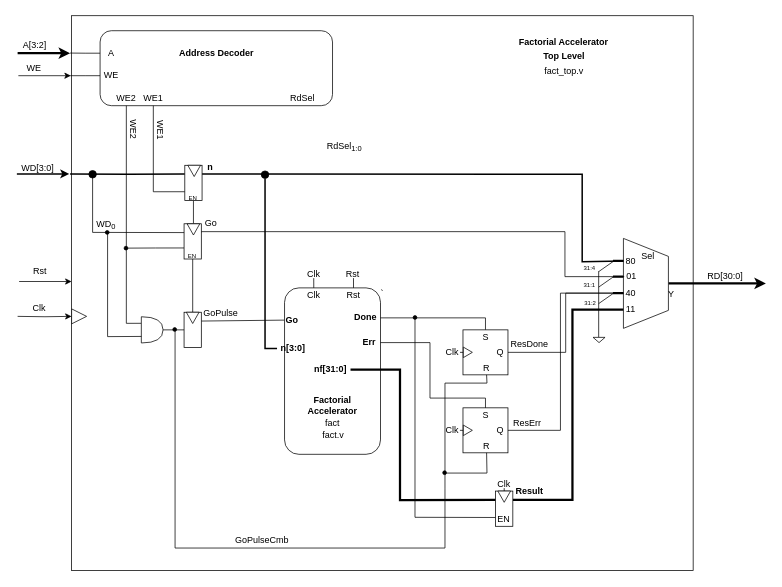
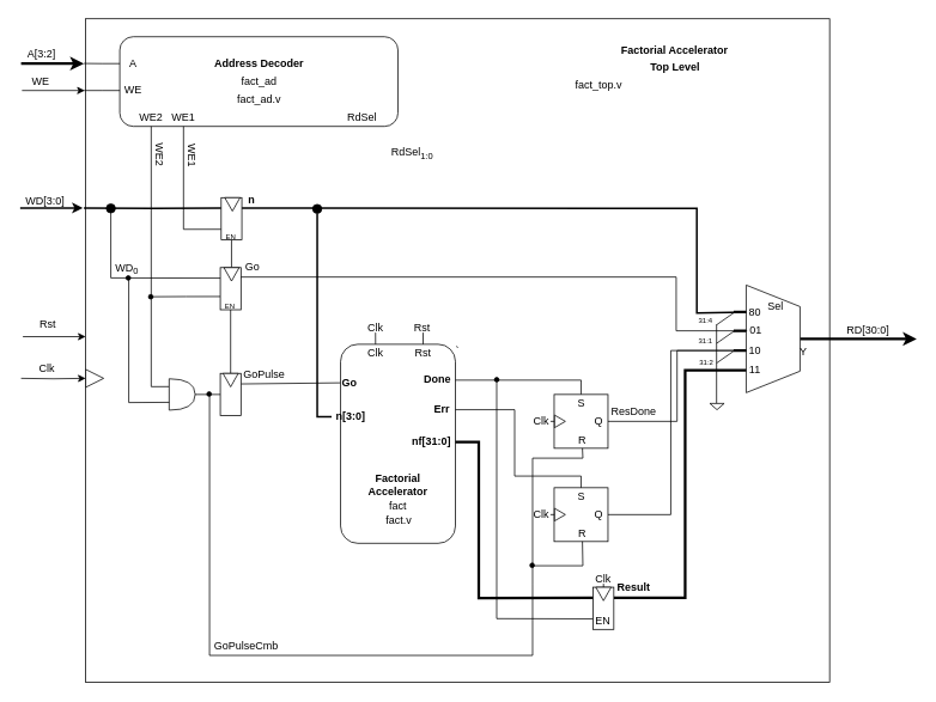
+ <mxCell id="7" value="fact_ad" style="text;html=1;strokeColor=none;fillColor=none;align=center;verticalAlign=middle;whiteSpace=wrap;rounded=0;" parent="1" vertex="1"><mxGeometry x="260.5" y="80" width="55" height="20" as="geometry" /></mxCell>
- <mxCell id="44" value="fact_top.v" style="text;html=1;strokeColor=none;fillColor=none;align=center;verticalAlign=middle;whiteSpace=wrap;rounded=0;" parent="1" vertex="1"><mxGeometry x="721.5" y="84" width="60" height="20" as="geometry" /></mxCell>
+ <mxCell id="44" value="fact_top.v" style="text;html=1;strokeColor=none;fillColor=none;align=center;verticalAlign=middle;whiteSpace=wrap;rounded=0;" parent="1" vertex="1"><mxGeometry x="636.5" y="84" width="60" height="20" as="geometry" /></mxCell>
+ <mxCell id="8" value="fact_ad.v" style="text;html=1;strokeColor=none;fillColor=none;align=center;verticalAlign=middle;whiteSpace=wrap;rounded=0;" parent="1" vertex="1"><mxGeometry x="260.5" y="100" width="55" height="20" as="geometry" /></mxCell>
- <mxCell id="105" value="RdSel&lt;sub&gt;1:0&lt;/sub&gt;" style="text;html=1;strokeColor=none;fillColor=none;align=center;verticalAlign=middle;whiteSpace=wrap;rounded=0;" parent="1" vertex="1"><mxGeometry x="436" y="185" width="46" height="20" as="geometry" /></mxCell>
+ <mxCell id="105" value="RdSel&lt;sub&gt;1:0&lt;/sub&gt;" style="text;html=1;strokeColor=none;fillColor=none;align=center;verticalAlign=middle;whiteSpace=wrap;rounded=0;" parent="1" vertex="1"><mxGeometry x="436" y="160" width="46" height="20" as="geometry" /></mxCell>
- <mxCell id="20" value="40" style="text;html=1;strokeColor=none;fillColor=none;align=center;verticalAlign=middle;whiteSpace=wrap;rounded=0;" parent="1" vertex="1"><mxGeometry x="831" y="380" width="20" height="20" as="geometry" /></mxCell>
+ <mxCell id="20" value="10" style="text;html=1;strokeColor=none;fillColor=none;align=center;verticalAlign=middle;whiteSpace=wrap;rounded=0;" parent="1" vertex="1"><mxGeometry x="831" y="380" width="20" height="20" as="geometry" /></mxCell>
- <mxCell id="65" value="&lt;b&gt;nf[31:0]&lt;/b&gt;" style="text;html=1;strokeColor=none;fillColor=none;align=center;verticalAlign=middle;whiteSpace=wrap;rounded=0;" parent="1" vertex="1"><mxGeometry x="414" y="482" width="53" height="20" as="geometry" /></mxCell>
+ <mxCell id="65" value="&lt;b&gt;nf[31:0]&lt;/b&gt;" style="text;html=1;strokeColor=none;fillColor=none;align=center;verticalAlign=middle;whiteSpace=wrap;rounded=0;" parent="1" vertex="1"><mxGeometry x="454" y="482" width="53" height="20" as="geometry" /></mxCell>
- <mxCell id="119" value="ResErr" style="text;html=1;strokeColor=none;fillColor=none;align=center;verticalAlign=middle;whiteSpace=wrap;rounded=0;" parent="1" vertex="1"><mxGeometry x="679.5" y="554" width="46" height="20" as="geometry" /></mxCell>
- <mxCell id="114" value="GoPulseCmb" style="text;html=1;strokeColor=none;fillColor=none;align=center;verticalAlign=middle;whiteSpace=wrap;rounded=0;" parent="1" vertex="1"><mxGeometry x="310.5" y="710" width="76" height="20" as="geometry" /></mxCell>
+ <mxCell id="114" value="GoPulseCmb" style="text;html=1;strokeColor=none;fillColor=none;align=center;verticalAlign=middle;whiteSpace=wrap;rounded=0;" parent="1" vertex="1"><mxGeometry x="235.5" y="710" width="76" height="20" as="geometry" /></mxCell>
